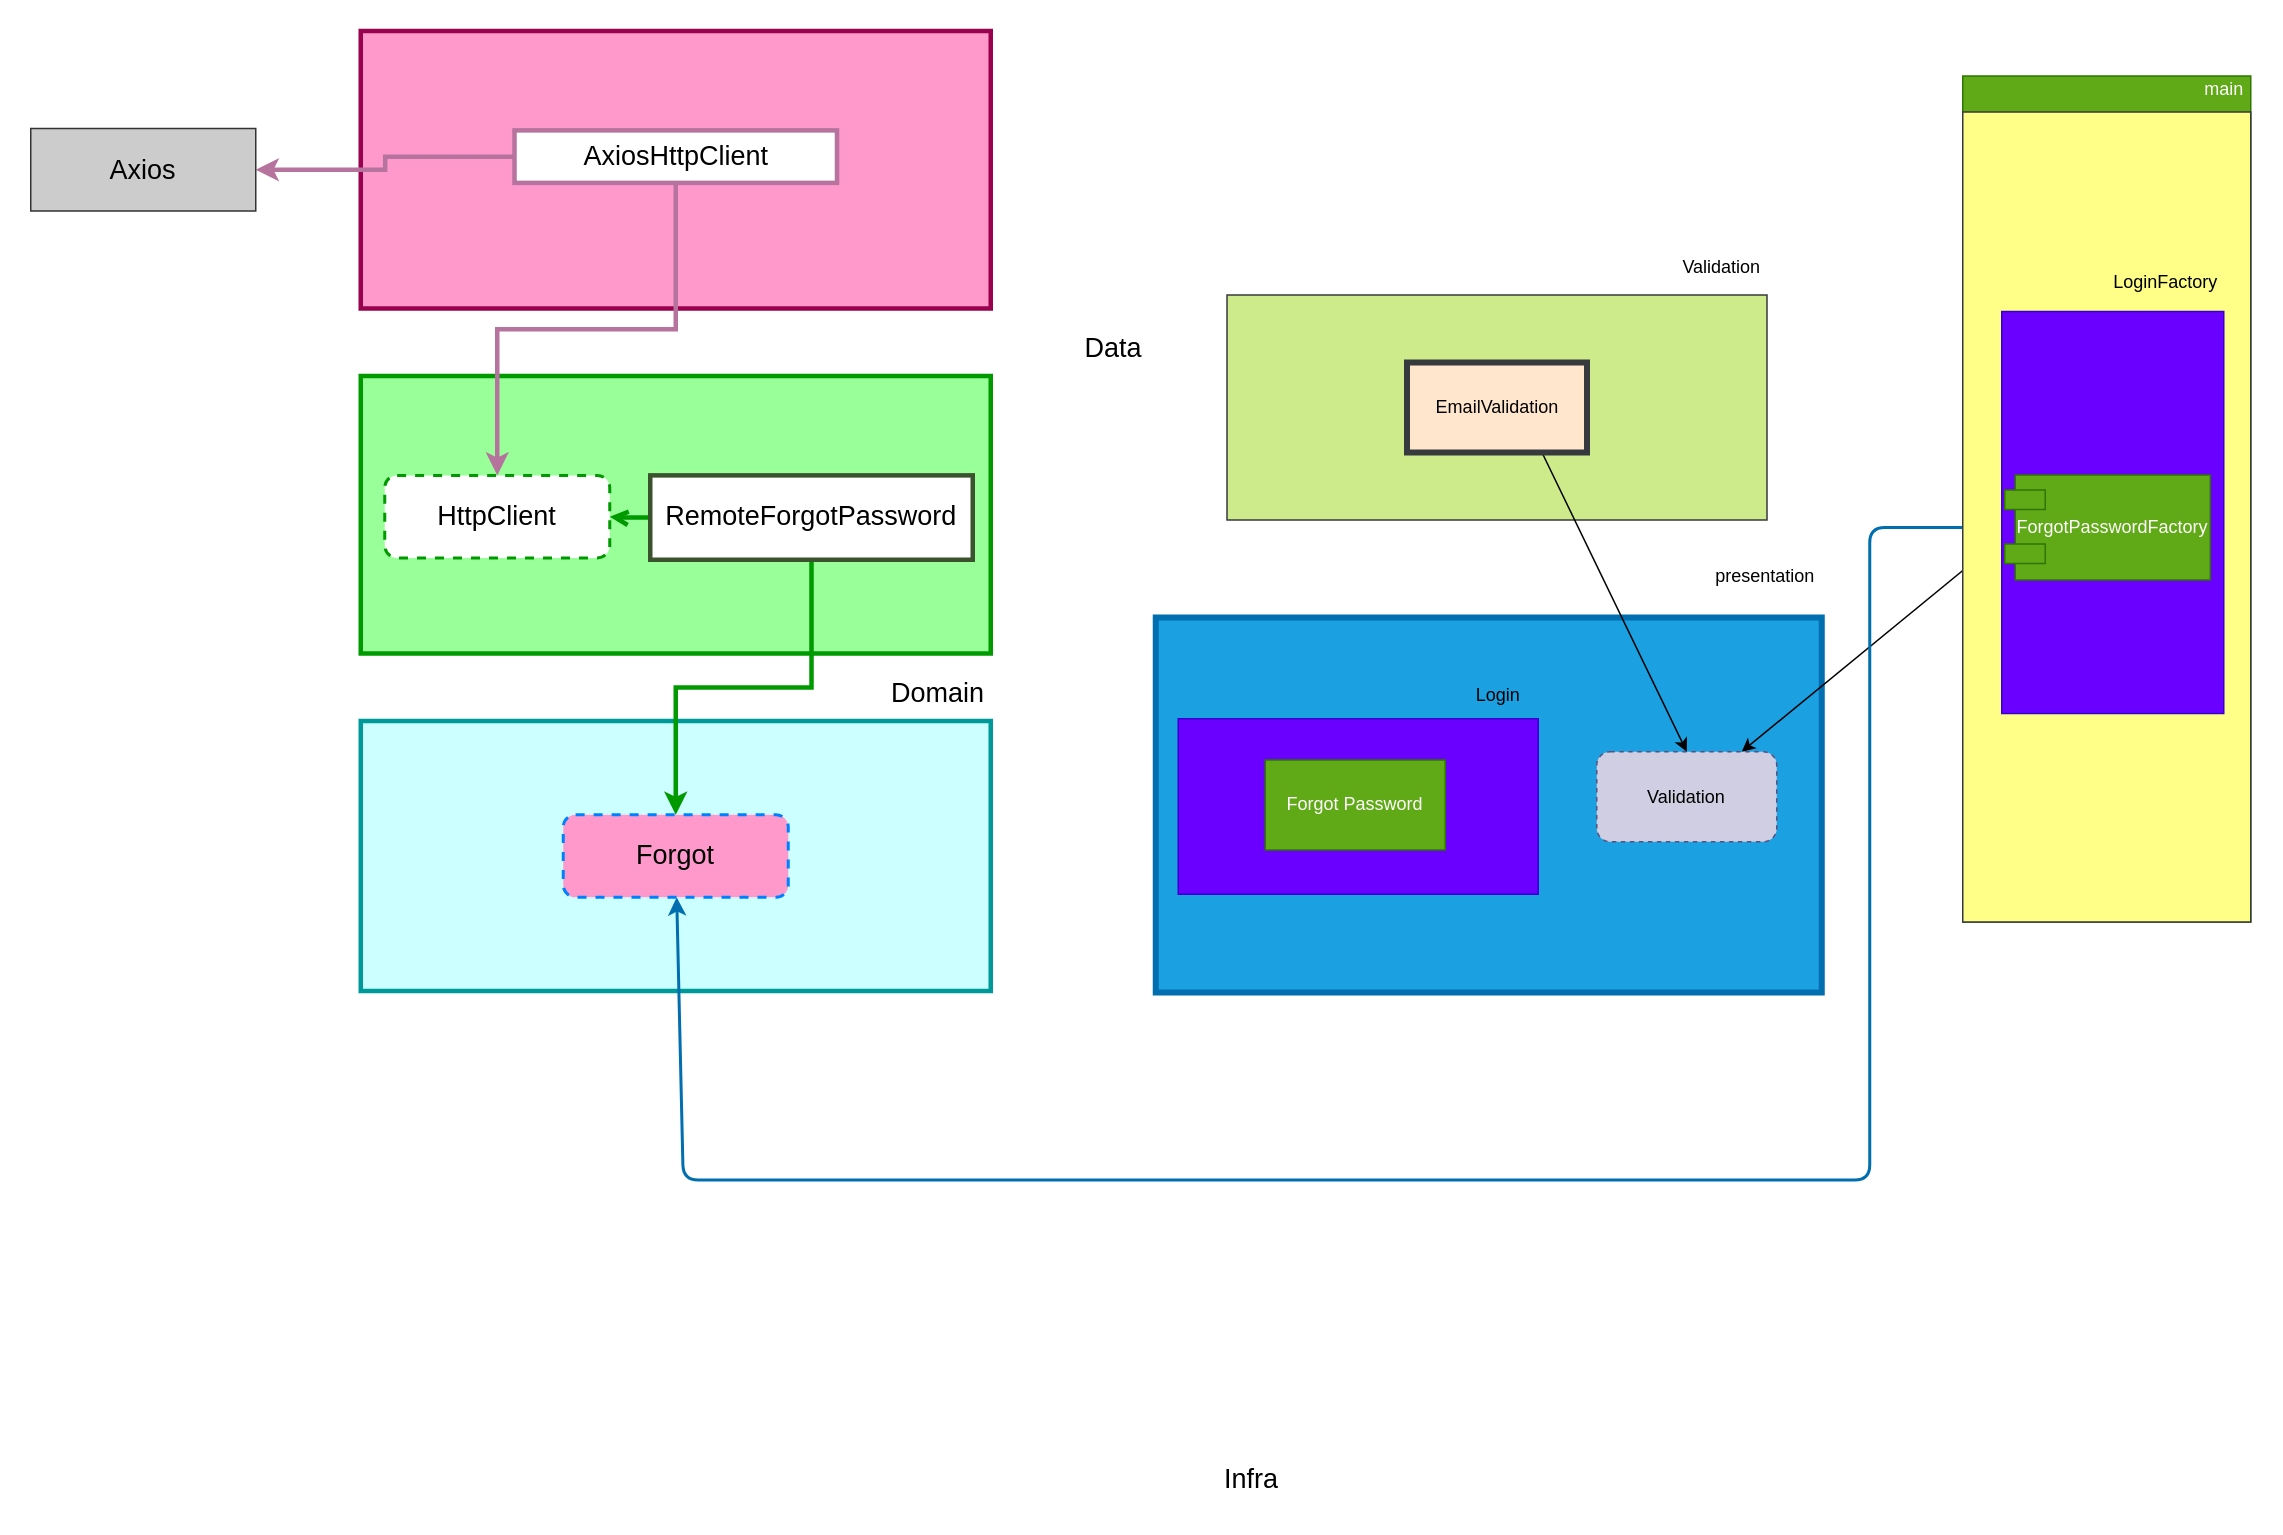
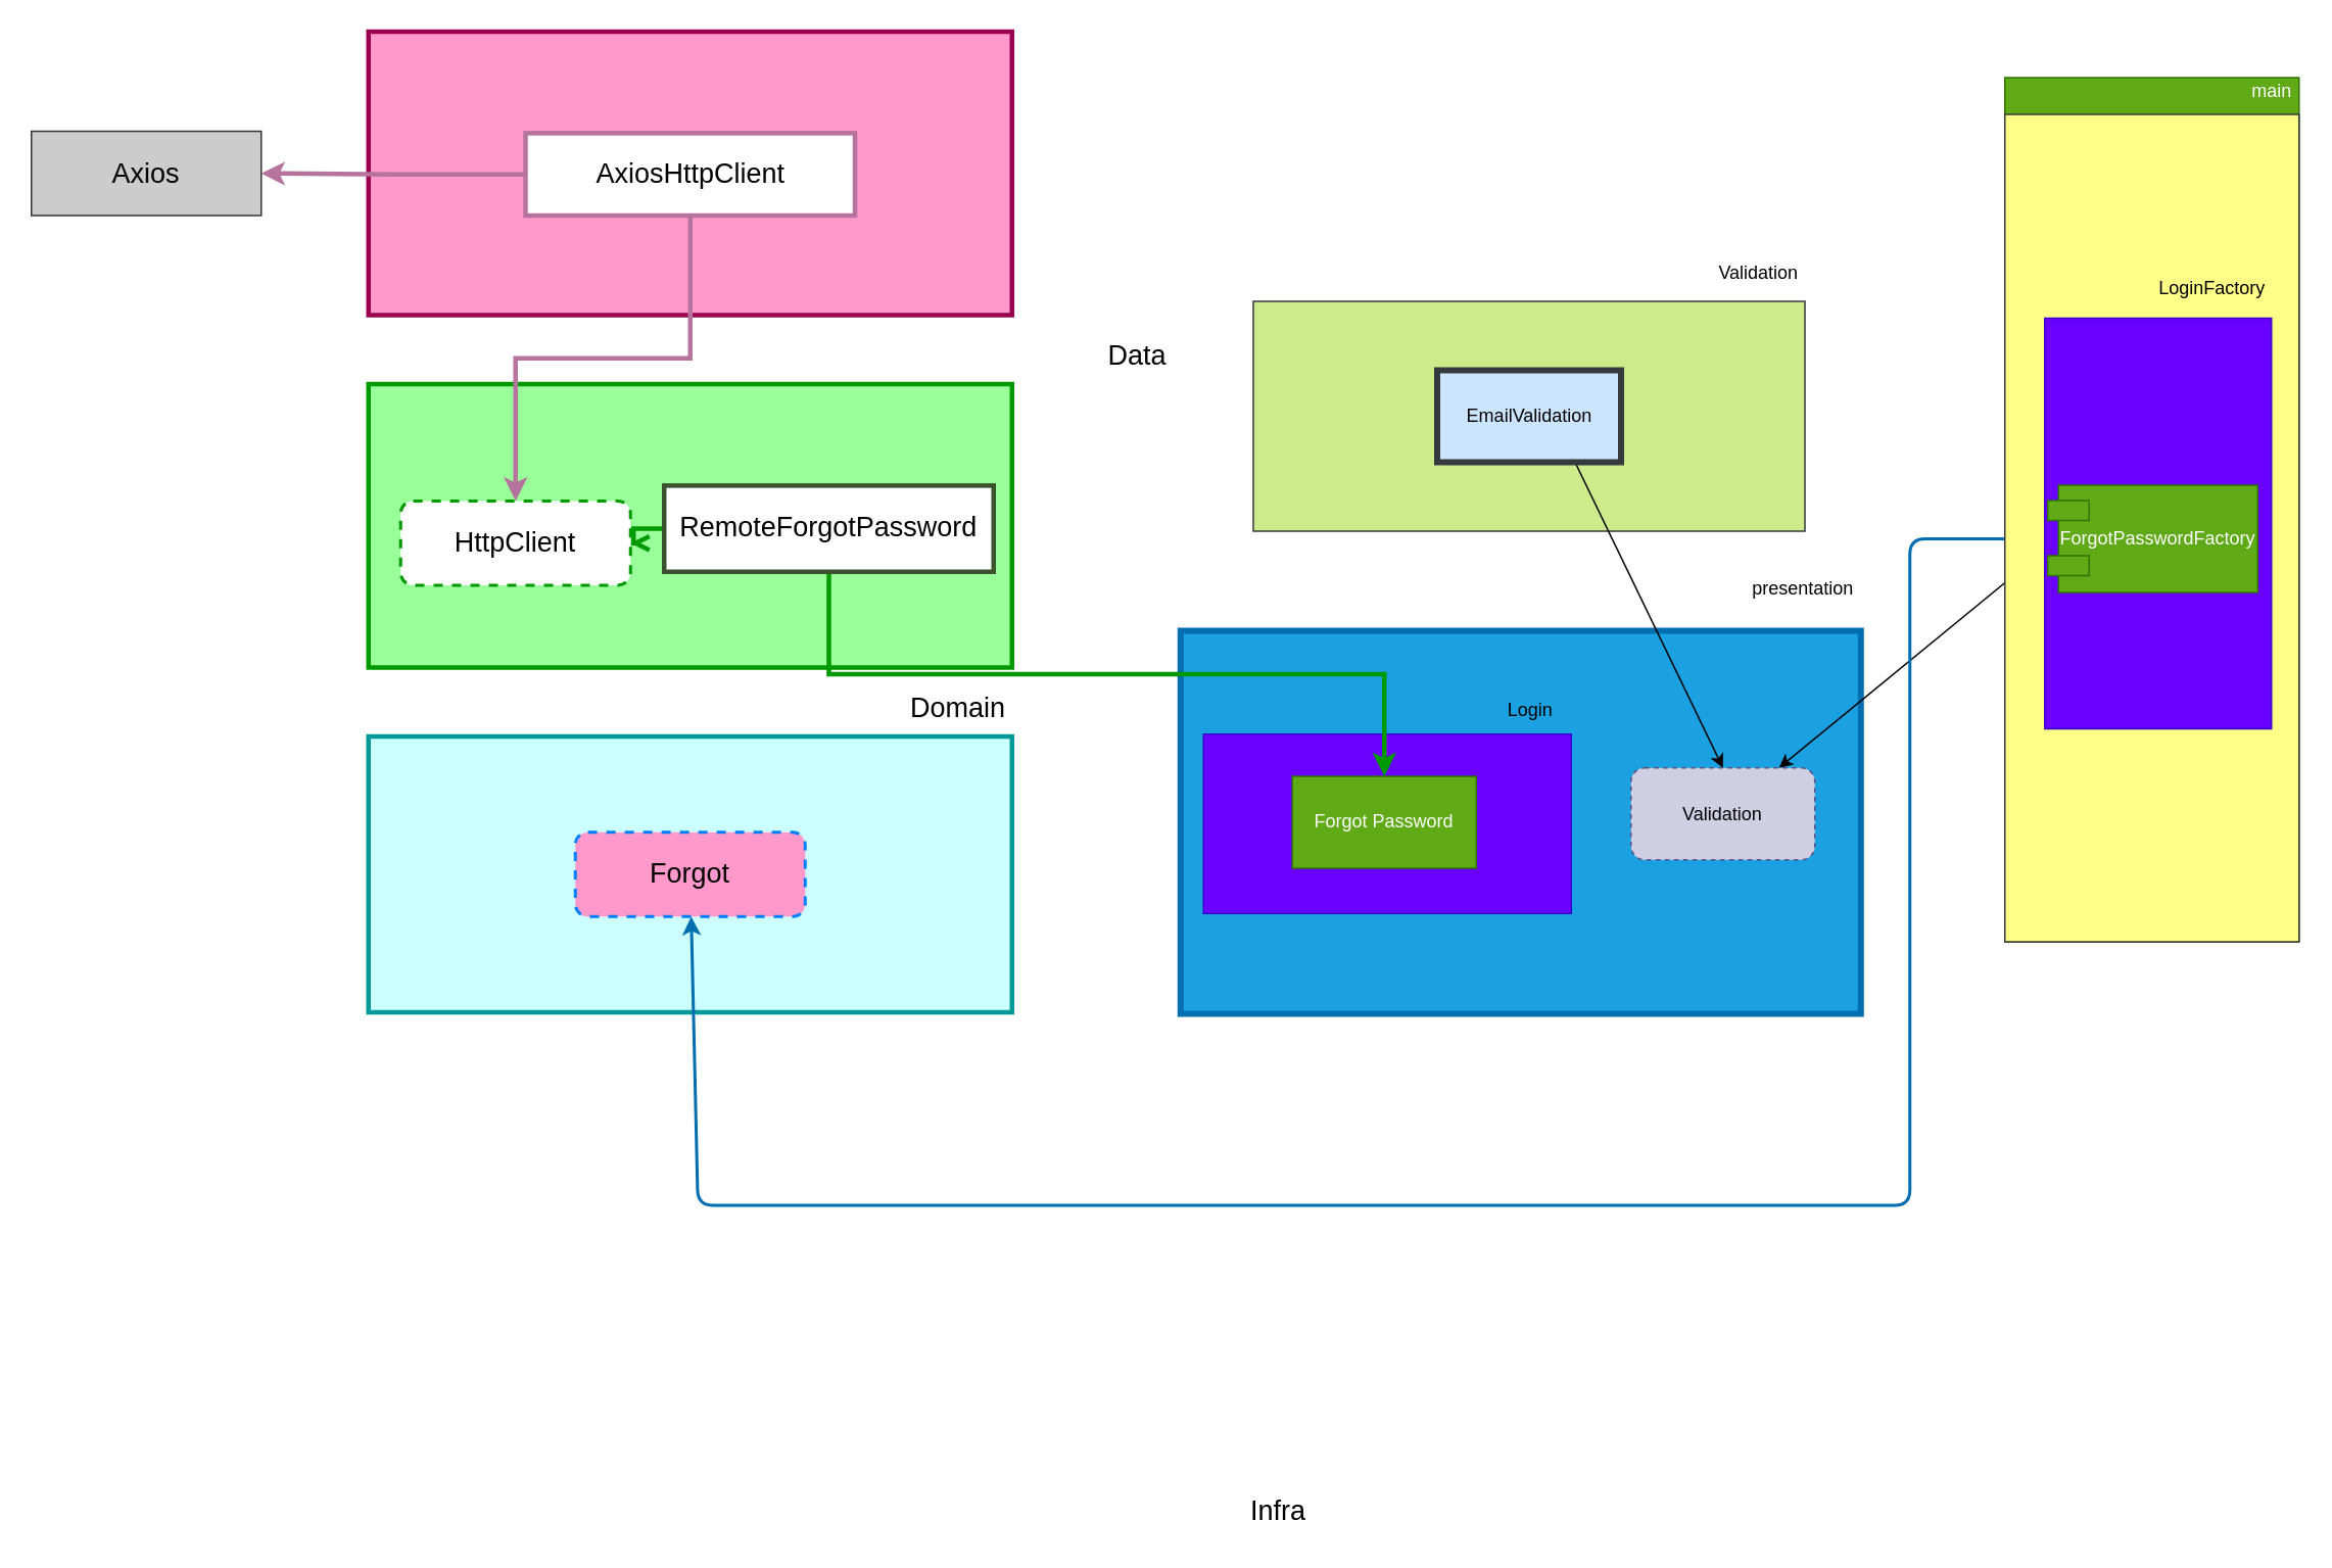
- <mxCell id="24" value="&lt;font style=&quot;font-size: 18px&quot; color=&quot;#000000&quot;&gt;AxiosHttpClient&lt;/font&gt;" style="rounded=0;whiteSpace=wrap;html=1;strokeColor=#B5739D;strokeWidth=3;fillColor=#FFFFFF;" parent="1" vertex="1"><mxGeometry x="342.5" y="86.25" width="215" height="35" as="geometry" /></mxCell>
+ <mxCell id="24" value="&lt;font style=&quot;font-size: 18px&quot; color=&quot;#000000&quot;&gt;AxiosHttpClient&lt;/font&gt;" style="rounded=0;whiteSpace=wrap;html=1;strokeColor=#B5739D;strokeWidth=3;fillColor=#FFFFFF;" parent="1" vertex="1"><mxGeometry x="342.5" y="86.25" width="215" height="53.75" as="geometry" /></mxCell>
- <mxCell id="28" value="&lt;font color=&quot;#000000&quot;&gt;EmailValidation&lt;/font&gt;" style="whiteSpace=wrap;html=1;rounded=0;shadow=0;glass=0;strokeWidth=4;fillColor=#ffe6cc;strokeColor=#36393d;" parent="1" vertex="1"><mxGeometry x="937.5" y="241" width="120" height="60" as="geometry" /></mxCell>
+ <mxCell id="28" value="&lt;font color=&quot;#000000&quot;&gt;EmailValidation&lt;/font&gt;" style="whiteSpace=wrap;html=1;rounded=0;shadow=0;glass=0;strokeWidth=4;fillColor=#cce5ff;strokeColor=#36393d;" parent="1" vertex="1"><mxGeometry x="937.5" y="241" width="120" height="60" as="geometry" /></mxCell>
- <mxCell id="20" value="&lt;font style=&quot;font-size: 18px&quot; color=&quot;#000000&quot;&gt;HttpClient&lt;/font&gt;" style="rounded=1;whiteSpace=wrap;html=1;strokeColor=#009900;dashed=1;strokeWidth=2;fillColor=#FFFFFF;" parent="1" vertex="1"><mxGeometry x="256" y="316.25" width="150" height="55" as="geometry" /></mxCell>
+ <mxCell id="20" value="&lt;font style=&quot;font-size: 18px&quot; color=&quot;#000000&quot;&gt;HttpClient&lt;/font&gt;" style="rounded=1;whiteSpace=wrap;html=1;strokeColor=#009900;dashed=1;strokeWidth=2;fillColor=#FFFFFF;" parent="1" vertex="1"><mxGeometry x="261" y="326.25" width="150" height="55" as="geometry" /></mxCell>
- <mxCell id="16" style="edgeStyle=orthogonalEdgeStyle;rounded=0;orthogonalLoop=1;jettySize=auto;html=1;exitX=0.5;exitY=1;exitDx=0;exitDy=0;fontSize=18;strokeWidth=3;fillColor=#d5e8d4;strokeColor=#009900;" parent="1" source="18" target="14" edge="1"><mxGeometry relative="1" as="geometry" /></mxCell>
+ <mxCell id="16" style="edgeStyle=orthogonalEdgeStyle;rounded=0;orthogonalLoop=1;jettySize=auto;html=1;exitX=0.5;exitY=1;exitDx=0;exitDy=0;fontSize=18;strokeWidth=3;fillColor=#d5e8d4;strokeColor=#009900;" parent="1" source="18" target="8" edge="1"><mxGeometry relative="1" as="geometry" /></mxCell>
